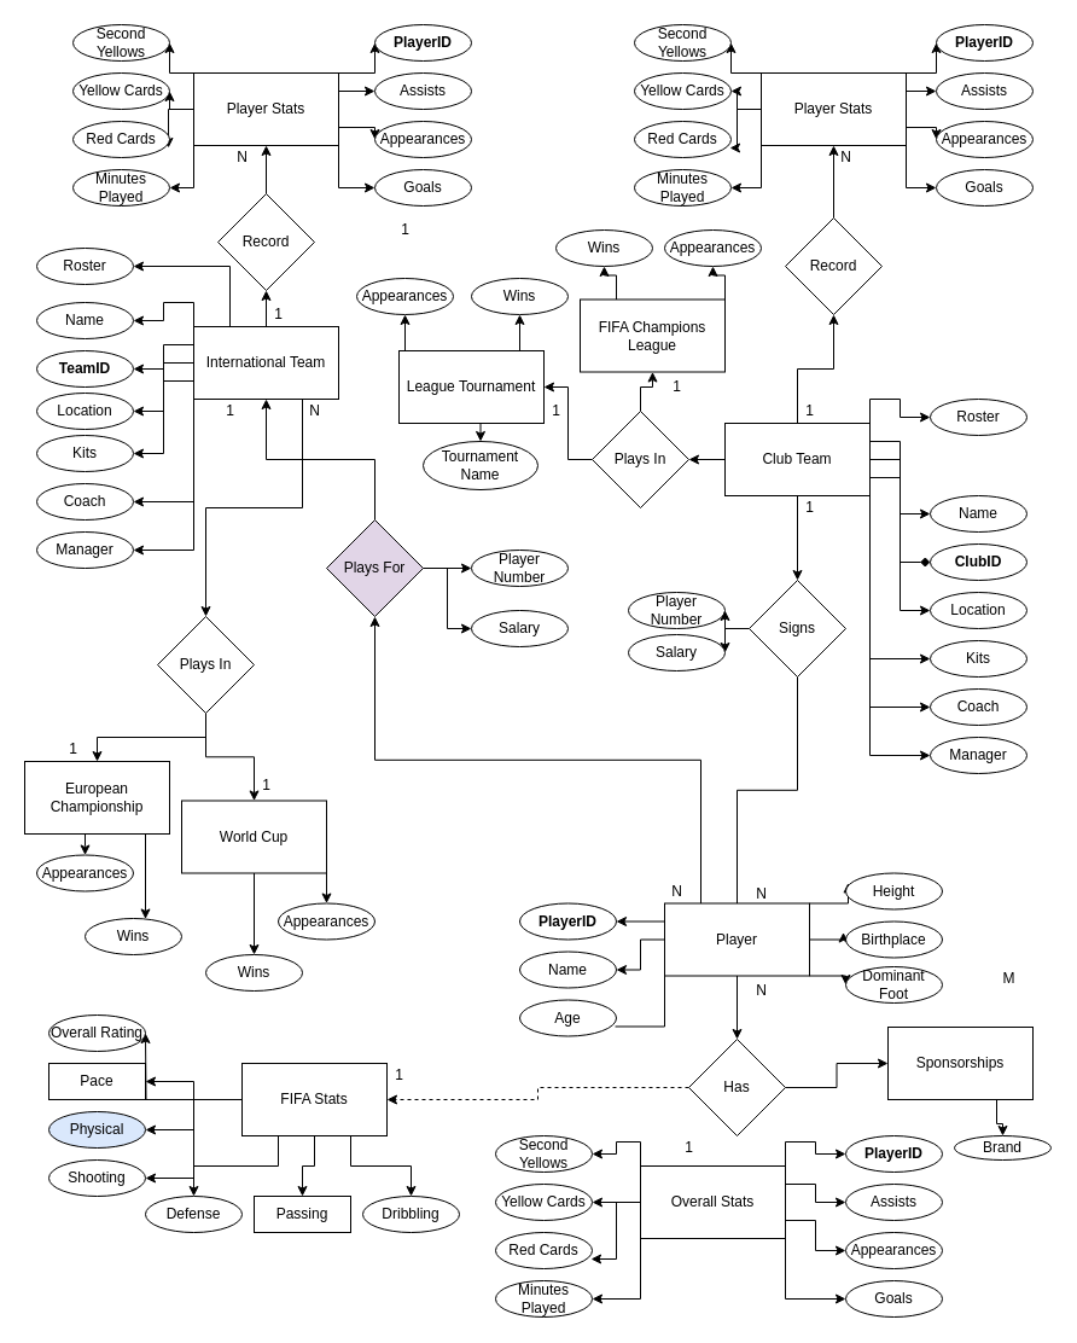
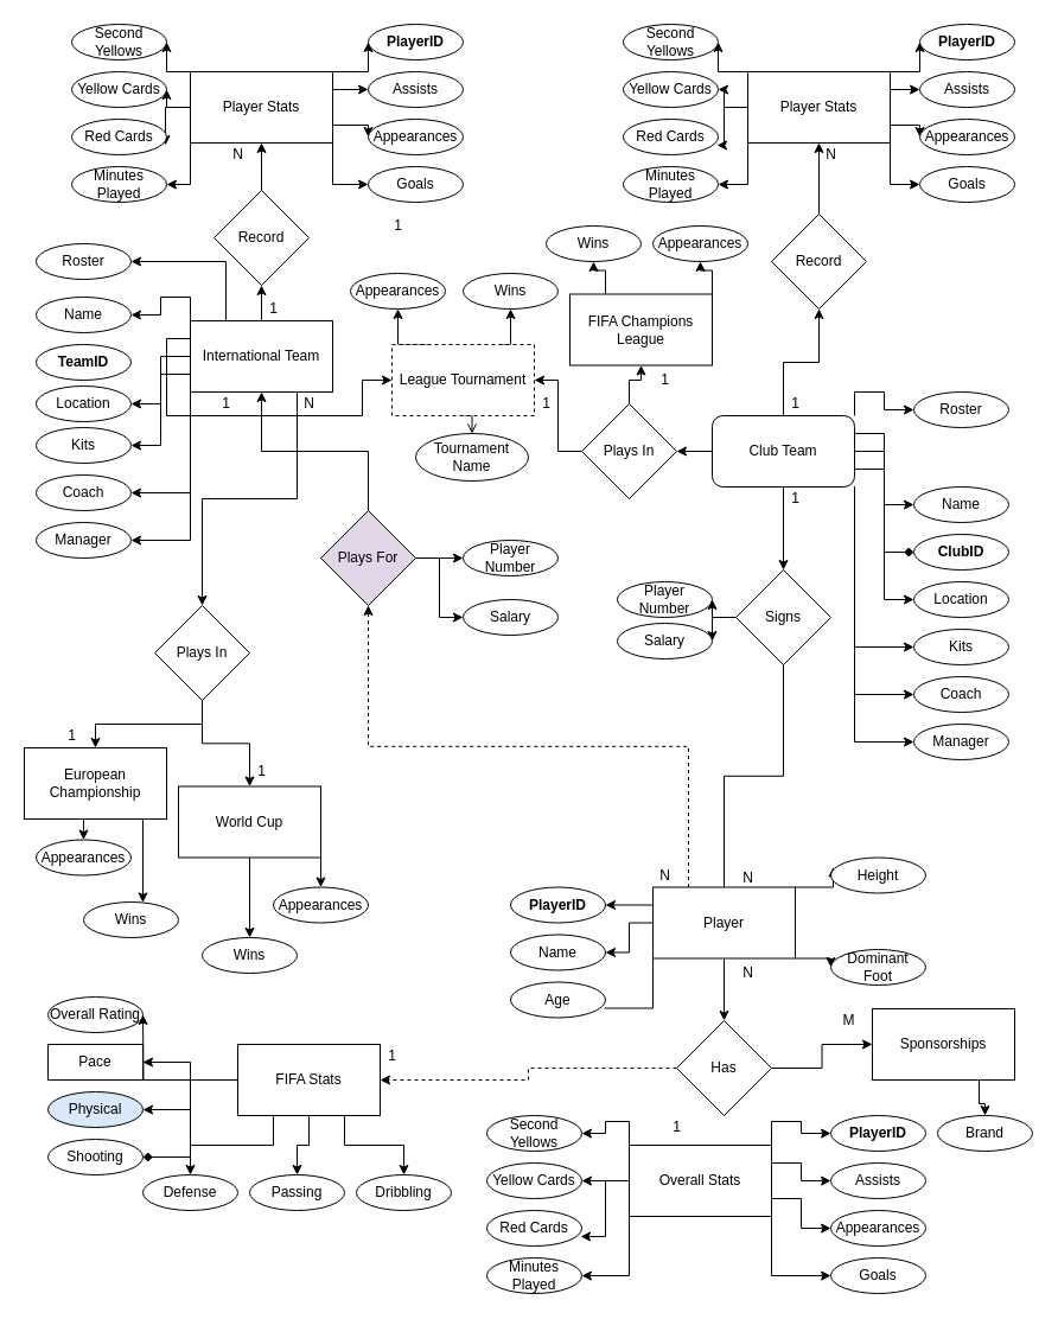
- <mxCell id="32" style="edgeStyle=orthogonalEdgeStyle;rounded=0;orthogonalLoop=1;jettySize=auto;html=1;exitX=0;exitY=0.25;exitDx=0;exitDy=0;entryX=1;entryY=0.5;entryDx=0;entryDy=0;" edge="1" parent="1" source="40" target="53"><mxGeometry relative="1" as="geometry" /></mxCell>
+ <mxCell id="32" style="edgeStyle=orthogonalEdgeStyle;rounded=0;orthogonalLoop=1;jettySize=auto;html=1;exitX=0;exitY=0.25;exitDx=0;exitDy=0;" edge="1" parent="1" source="40" target="164"><mxGeometry relative="1" as="geometry" /></mxCell>
- <mxCell id="164" value="League Tournament" style="rounded=0;whiteSpace=wrap;html=1;" vertex="1" parent="1"><mxGeometry x="330" y="290" width="120" height="60" as="geometry" /></mxCell>
+ <mxCell id="164" value="League Tournament" style="rounded=0;whiteSpace=wrap;html=1;dashed=1;" vertex="1" parent="1"><mxGeometry x="330" y="290" width="120" height="60" as="geometry" /></mxCell>
- <mxCell id="163" style="edgeStyle=orthogonalEdgeStyle;rounded=0;orthogonalLoop=1;jettySize=auto;html=1;exitX=0.5;exitY=1;exitDx=0;exitDy=0;entryX=0.5;entryY=0;entryDx=0;entryDy=0;" edge="1" parent="1" source="164" target="165"><mxGeometry relative="1" as="geometry" /></mxCell>
+ <mxCell id="163" style="edgeStyle=orthogonalEdgeStyle;rounded=0;orthogonalLoop=1;jettySize=auto;html=1;exitX=0.5;exitY=1;exitDx=0;exitDy=0;entryX=0.5;entryY=0;entryDx=0;entryDy=0;endArrow=open;" edge="1" parent="1" source="164" target="165"><mxGeometry relative="1" as="geometry" /></mxCell>
- <mxCell id="30" value="Club Team" style="rounded=0;whiteSpace=wrap;html=1;" vertex="1" parent="1"><mxGeometry x="600" y="350" width="120" height="60" as="geometry" /></mxCell>
+ <mxCell id="30" value="Club Team" style="whiteSpace=wrap;html=1;rounded=1;" vertex="1" parent="1"><mxGeometry x="600" y="350" width="120" height="60" as="geometry" /></mxCell>
- <mxCell id="2" style="edgeStyle=orthogonalEdgeStyle;rounded=0;orthogonalLoop=1;jettySize=auto;html=1;exitX=0.25;exitY=0;exitDx=0;exitDy=0;" edge="1" parent="1" source="10" target="17"><mxGeometry relative="1" as="geometry" /></mxCell>
+ <mxCell id="2" style="edgeStyle=orthogonalEdgeStyle;rounded=0;orthogonalLoop=1;jettySize=auto;html=1;exitX=0.25;exitY=0;exitDx=0;exitDy=0;dashed=1;" edge="1" parent="1" source="10" target="17"><mxGeometry relative="1" as="geometry" /></mxCell>
- <mxCell id="7" style="edgeStyle=orthogonalEdgeStyle;rounded=0;orthogonalLoop=1;jettySize=auto;html=1;exitX=1;exitY=0.5;exitDx=0;exitDy=0;entryX=-0.025;entryY=0.3;entryDx=0;entryDy=0;entryPerimeter=0;" edge="1" parent="1" source="10" target="13"><mxGeometry relative="1" as="geometry" /></mxCell>
- <mxCell id="13" value="Birthplace" style="ellipse;whiteSpace=wrap;html=1;" vertex="1" parent="1"><mxGeometry x="700" y="762.5" width="80" height="30" as="geometry" /></mxCell>
- <mxCell id="77" value="M" style="text;html=1;align=center;verticalAlign=middle;resizable=0;points=[];autosize=1;strokeColor=none;" vertex="1" parent="1"><mxGeometry x="820" y="800" width="30" height="20" as="geometry" /></mxCell>
+ <mxCell id="77" value="M" style="text;html=1;align=center;verticalAlign=middle;resizable=0;points=[];autosize=1;strokeColor=none;" vertex="1" parent="1"><mxGeometry x="700" y="850" width="30" height="20" as="geometry" /></mxCell>
- <mxCell id="129" value="Brand" style="ellipse;whiteSpace=wrap;html=1;" vertex="1" parent="1"><mxGeometry x="790" y="940" width="80" height="20" as="geometry" /></mxCell>
+ <mxCell id="129" value="Brand" style="ellipse;whiteSpace=wrap;html=1;" vertex="1" parent="1"><mxGeometry x="790" y="940" width="80" height="30" as="geometry" /></mxCell>
- <mxCell id="137" style="edgeStyle=orthogonalEdgeStyle;rounded=0;orthogonalLoop=1;jettySize=auto;html=1;exitX=0;exitY=0.5;exitDx=0;exitDy=0;entryX=1;entryY=0.5;entryDx=0;entryDy=0;" edge="1" parent="1" source="141" target="146"><mxGeometry relative="1" as="geometry" /></mxCell>
+ <mxCell id="137" style="edgeStyle=orthogonalEdgeStyle;rounded=0;orthogonalLoop=1;jettySize=auto;html=1;exitX=0;exitY=0.5;exitDx=0;exitDy=0;entryX=1;entryY=0.5;entryDx=0;entryDy=0;endArrow=diamond;" edge="1" parent="1" source="141" target="146"><mxGeometry relative="1" as="geometry" /></mxCell>
- <mxCell id="145" value="Passing" style="whiteSpace=wrap;html=1;rounded=0;" vertex="1" parent="1"><mxGeometry x="210" y="990" width="80" height="30" as="geometry" /></mxCell>
+ <mxCell id="145" value="Passing" style="ellipse;whiteSpace=wrap;html=1;" vertex="1" parent="1"><mxGeometry x="210" y="990" width="80" height="30" as="geometry" /></mxCell>
